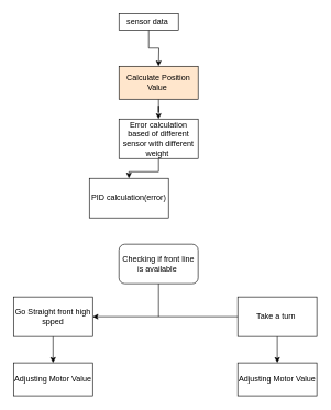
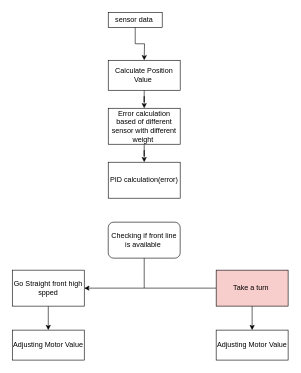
- <mxCell id="5" value="Calculate Position Value&amp;nbsp;" style="rounded=0;whiteSpace=wrap;html=1;fillColor=#ffe6cc;" vertex="1" parent="1"><mxGeometry x="180" y="100" width="120" height="50" as="geometry" /></mxCell>
+ <mxCell id="5" value="Calculate Position Value&amp;nbsp;" style="rounded=0;whiteSpace=wrap;html=1;" vertex="1" parent="1"><mxGeometry x="180" y="100" width="120" height="50" as="geometry" /></mxCell>
- <mxCell id="8" value="PID calculation(error)" style="rounded=0;whiteSpace=wrap;html=1;" vertex="1" parent="1"><mxGeometry x="135" y="270" width="120" height="60" as="geometry" /></mxCell>
+ <mxCell id="8" value="PID calculation(error)" style="rounded=0;whiteSpace=wrap;html=1;" vertex="1" parent="1"><mxGeometry x="180" y="270" width="120" height="60" as="geometry" /></mxCell>
- <mxCell id="16" value="Take a turn&amp;nbsp;" style="rounded=0;whiteSpace=wrap;html=1;" vertex="1" parent="1"><mxGeometry x="360" y="450" width="120" height="60" as="geometry" /></mxCell>
+ <mxCell id="16" value="Take a turn&amp;nbsp;" style="rounded=0;whiteSpace=wrap;html=1;fillColor=#f8cecc;" vertex="1" parent="1"><mxGeometry x="360" y="450" width="120" height="60" as="geometry" /></mxCell>
